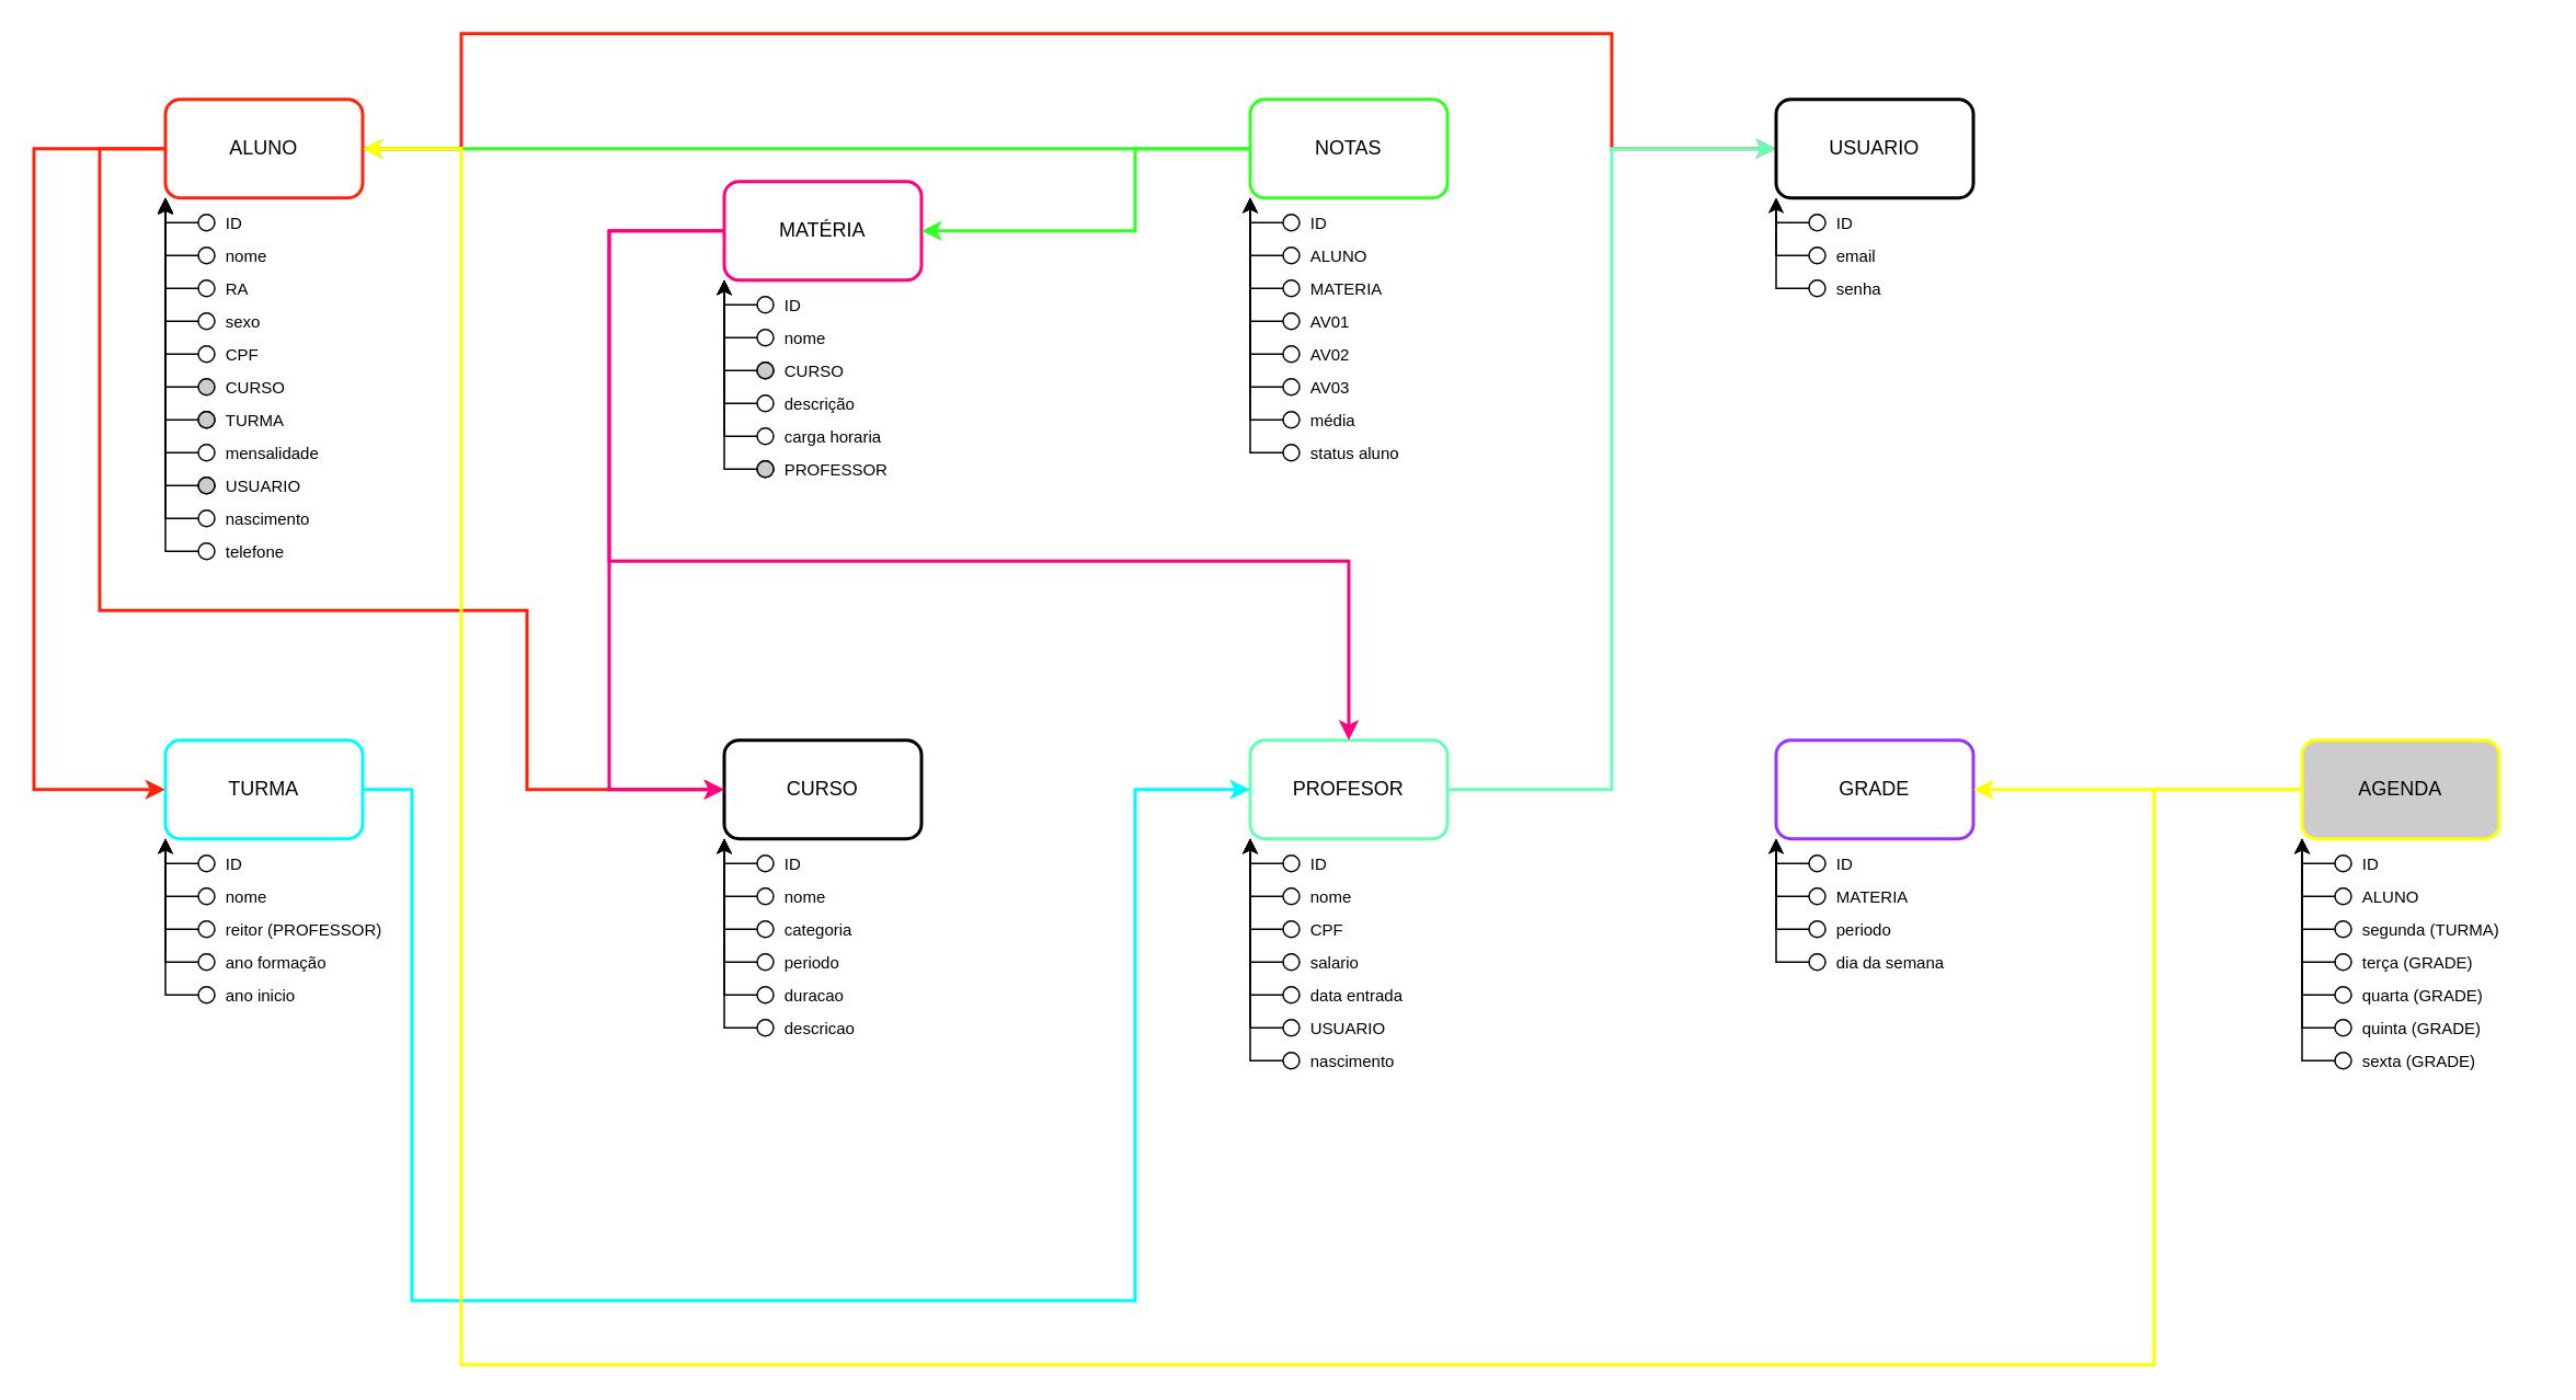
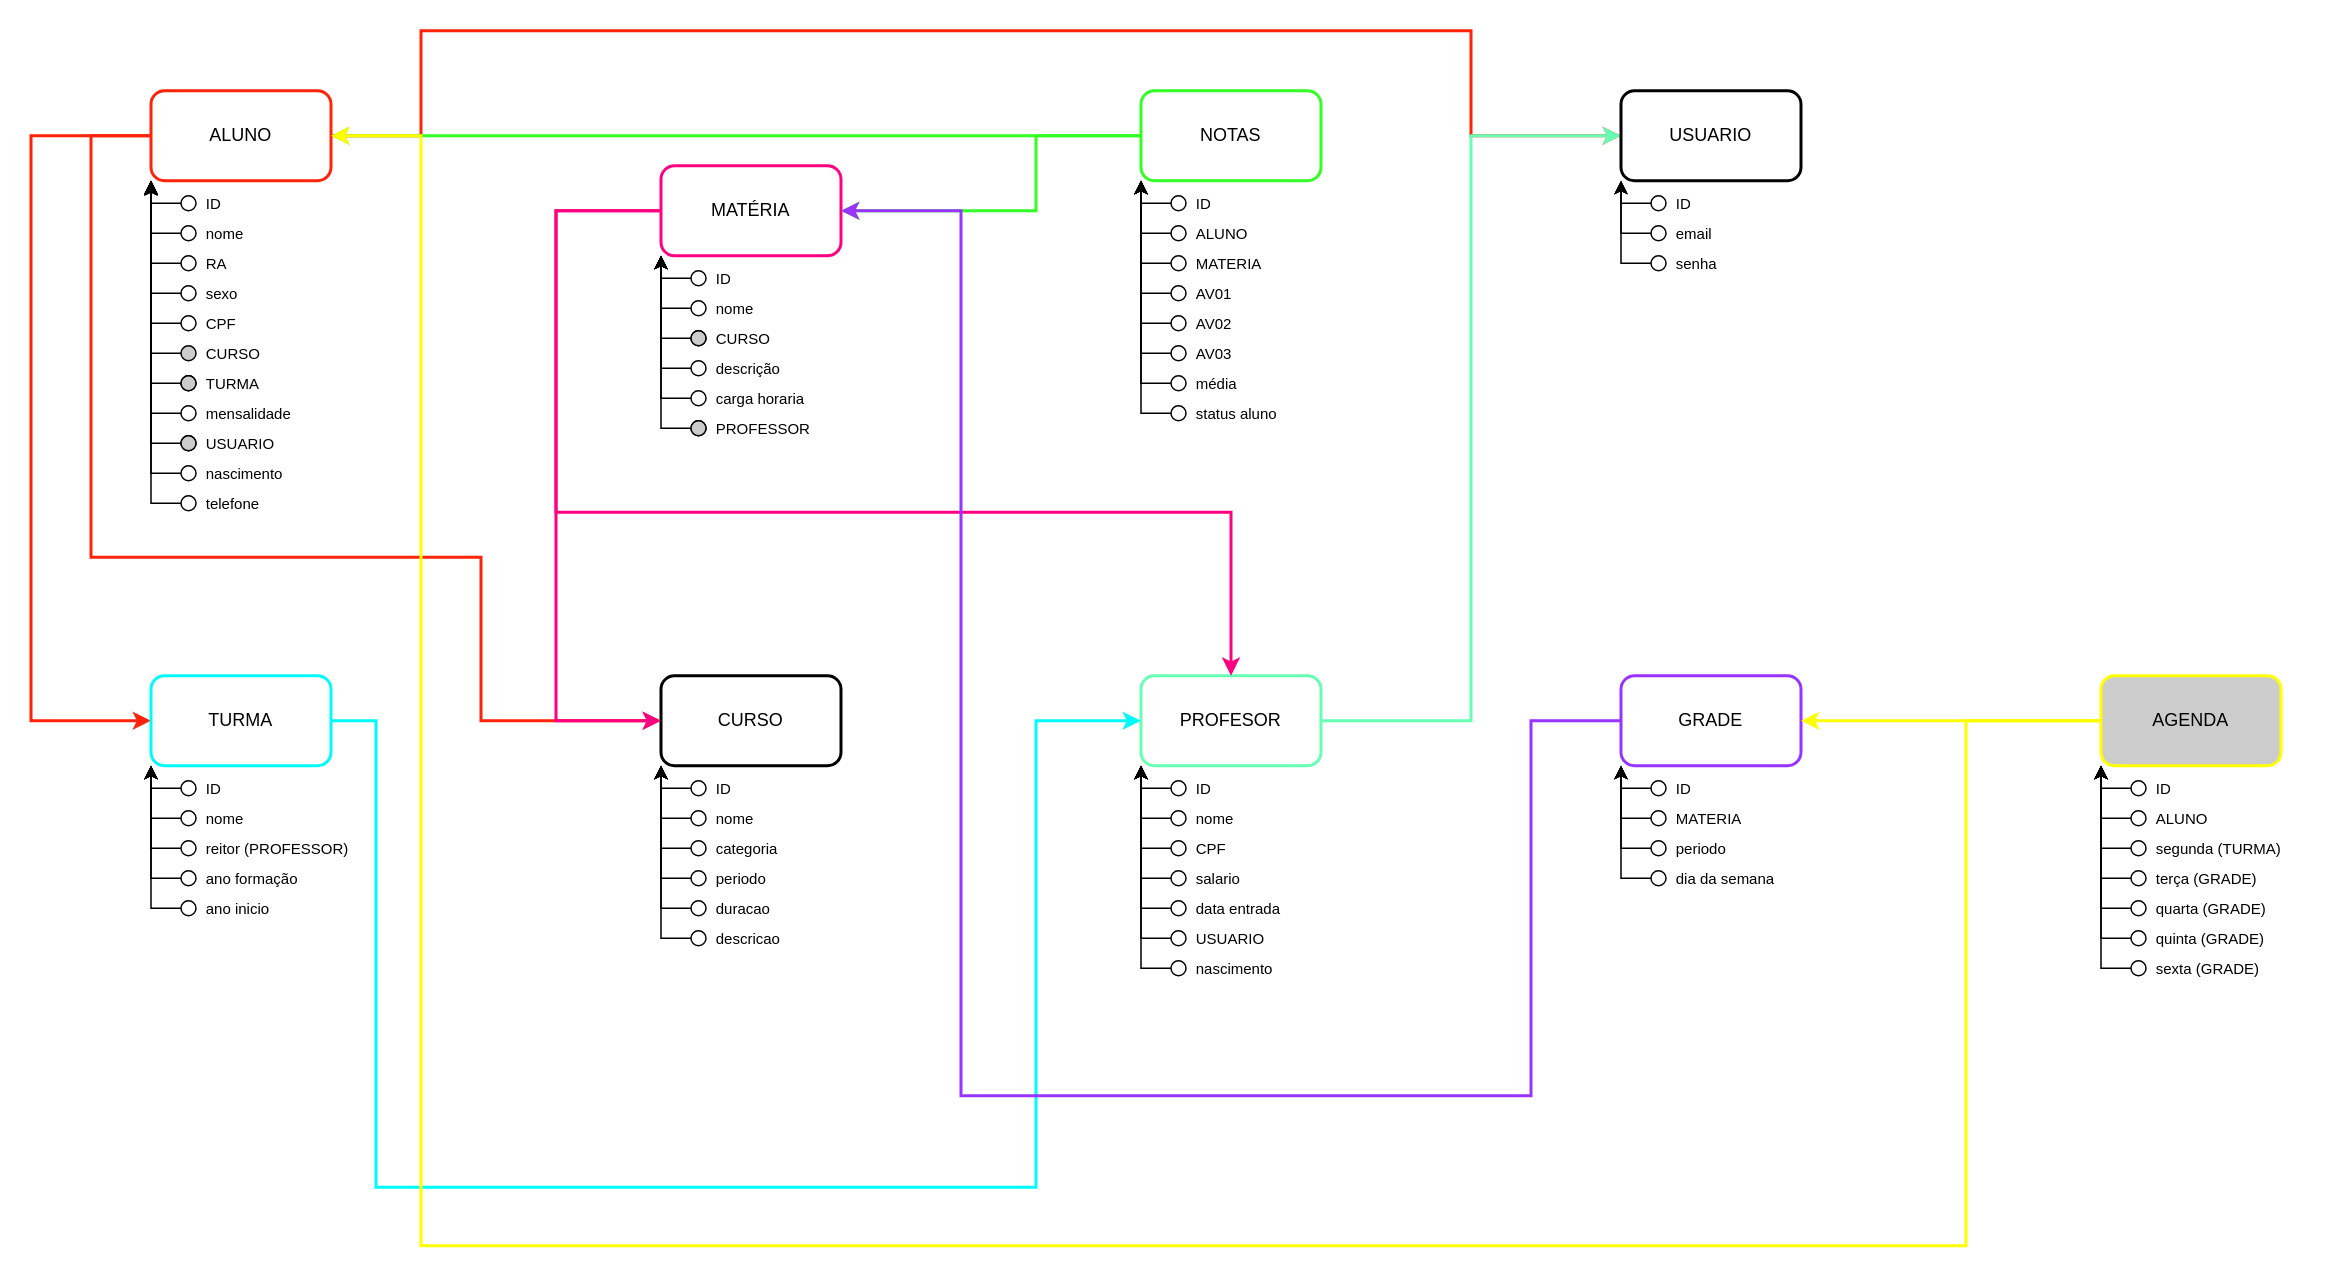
+ <mxCell id="150" style="edgeStyle=orthogonalEdgeStyle;rounded=0;orthogonalLoop=1;jettySize=auto;html=1;exitX=0;exitY=0.5;exitDx=0;exitDy=0;entryX=1;entryY=0.5;entryDx=0;entryDy=0;strokeWidth=2;strokeColor=#9933FF;" parent="1" source="151" target="11" edge="1"><mxGeometry relative="1" as="geometry"><Array as="points"><mxPoint x="1020" y="480" /><mxPoint x="1020" y="730" /><mxPoint x="640" y="730" /><mxPoint x="640" y="140" /></Array></mxGeometry></mxCell>
